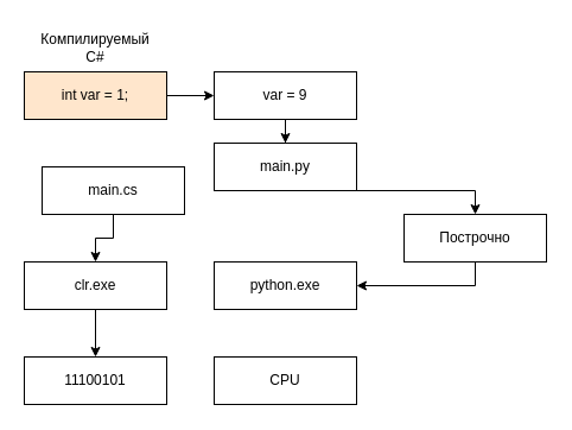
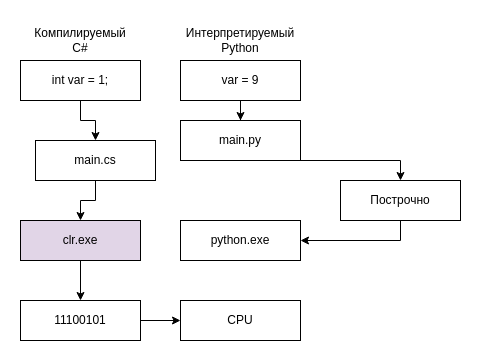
+ <mxCell id="14" value="Интерпретируемый&lt;br&gt;Python" style="text;html=1;strokeColor=none;fillColor=none;align=center;verticalAlign=middle;whiteSpace=wrap;rounded=0;" vertex="1" parent="1"><mxGeometry x="180" y="20" width="120" height="40" as="geometry" /></mxCell>
- <mxCell id="11" value="int var = 1;" style="rounded=0;whiteSpace=wrap;html=1;fillColor=#ffe6cc;" vertex="1" parent="1"><mxGeometry x="20" y="60" width="120" height="40" as="geometry" /></mxCell>
+ <mxCell id="11" value="int var = 1;" style="rounded=0;whiteSpace=wrap;html=1;" vertex="1" parent="1"><mxGeometry x="20" y="60" width="120" height="40" as="geometry" /></mxCell>
- <mxCell id="10" value="" style="edgeStyle=orthogonalEdgeStyle;rounded=0;orthogonalLoop=1;jettySize=auto;html=1;" edge="1" parent="1" source="11" target="3"><mxGeometry relative="1" as="geometry" /></mxCell>
+ <mxCell id="10" value="" style="edgeStyle=orthogonalEdgeStyle;rounded=0;orthogonalLoop=1;jettySize=auto;html=1;" edge="1" parent="1" source="11" target="13"><mxGeometry relative="1" as="geometry" /></mxCell>
- <mxCell id="18" value="clr.exe" style="rounded=0;whiteSpace=wrap;html=1;" vertex="1" parent="1"><mxGeometry x="20" y="220" width="120" height="40" as="geometry" /></mxCell>
+ <mxCell id="18" value="clr.exe" style="rounded=0;whiteSpace=wrap;html=1;fillColor=#e1d5e7;" vertex="1" parent="1"><mxGeometry x="20" y="220" width="120" height="40" as="geometry" /></mxCell>
+ <mxCell id="15" style="edgeStyle=orthogonalEdgeStyle;rounded=0;orthogonalLoop=1;jettySize=auto;html=1;entryX=0;entryY=0.5;entryDx=0;entryDy=0;" edge="1" parent="1" source="16" target="8"><mxGeometry relative="1" as="geometry" /></mxCell>
